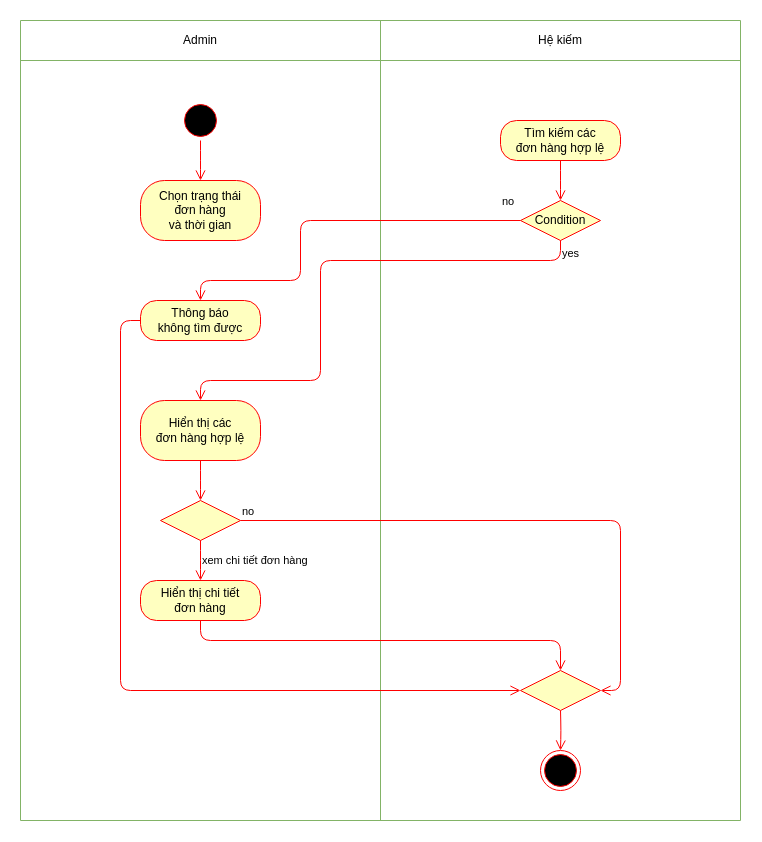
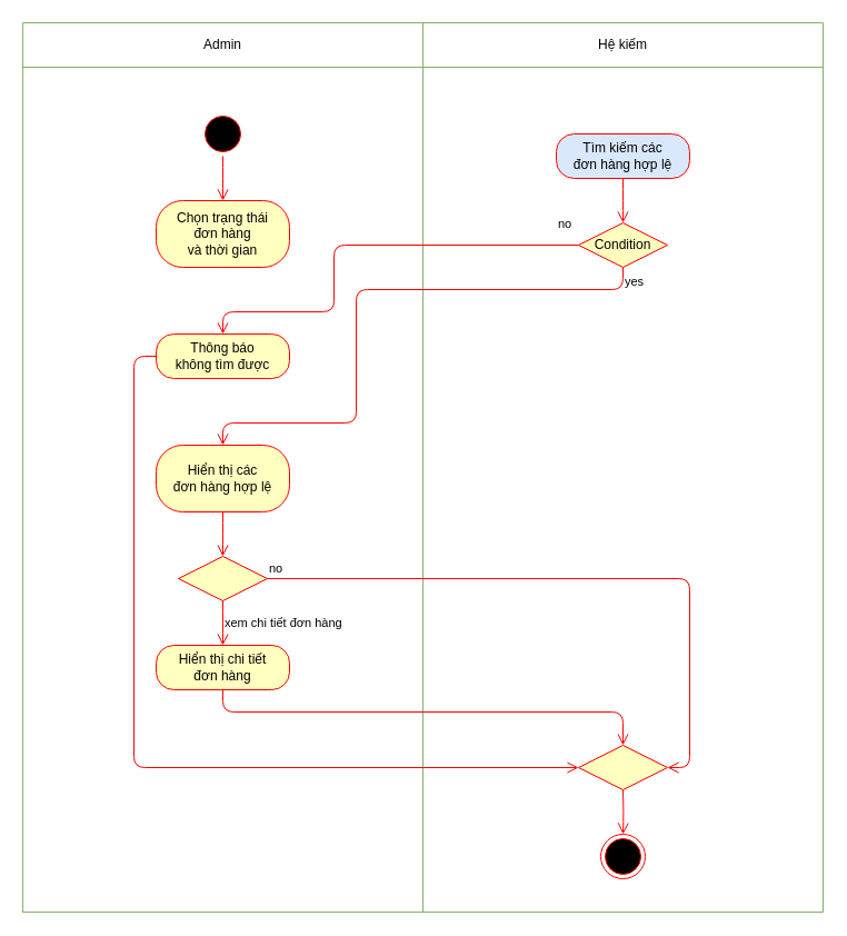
- <mxCell id="14" value="Tìm kiếm các&lt;br&gt;đơn hàng hợp lệ" style="rounded=1;whiteSpace=wrap;html=1;arcSize=40;fontColor=#000000;fillColor=#ffffc0;strokeColor=#ff0000;" vertex="1" parent="1"><mxGeometry x="500" y="120" width="120" height="40" as="geometry" /></mxCell>
+ <mxCell id="14" value="Tìm kiếm các&lt;br&gt;đơn hàng hợp lệ" style="rounded=1;whiteSpace=wrap;html=1;arcSize=40;fontColor=#000000;fillColor=#dae8fc;strokeColor=#ff0000;" vertex="1" parent="1"><mxGeometry x="500" y="120" width="120" height="40" as="geometry" /></mxCell>
